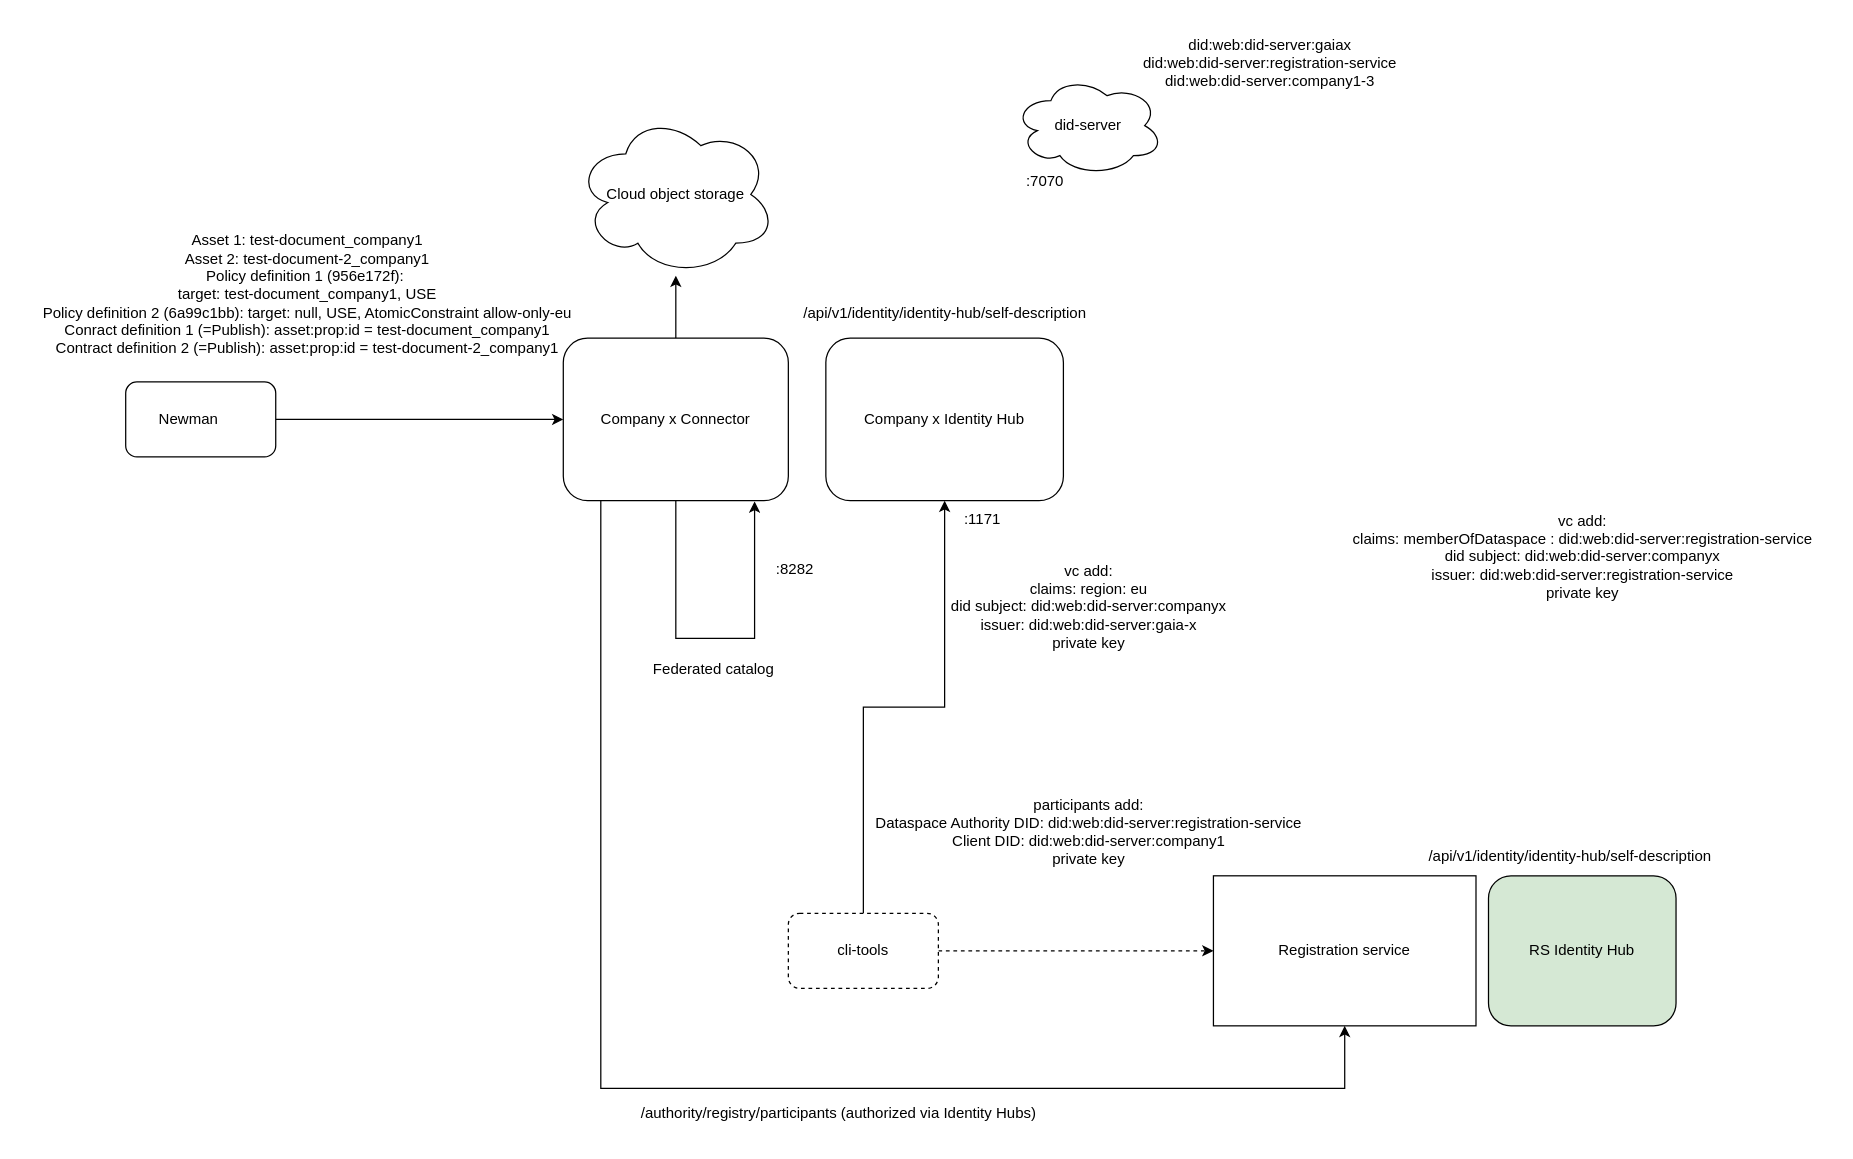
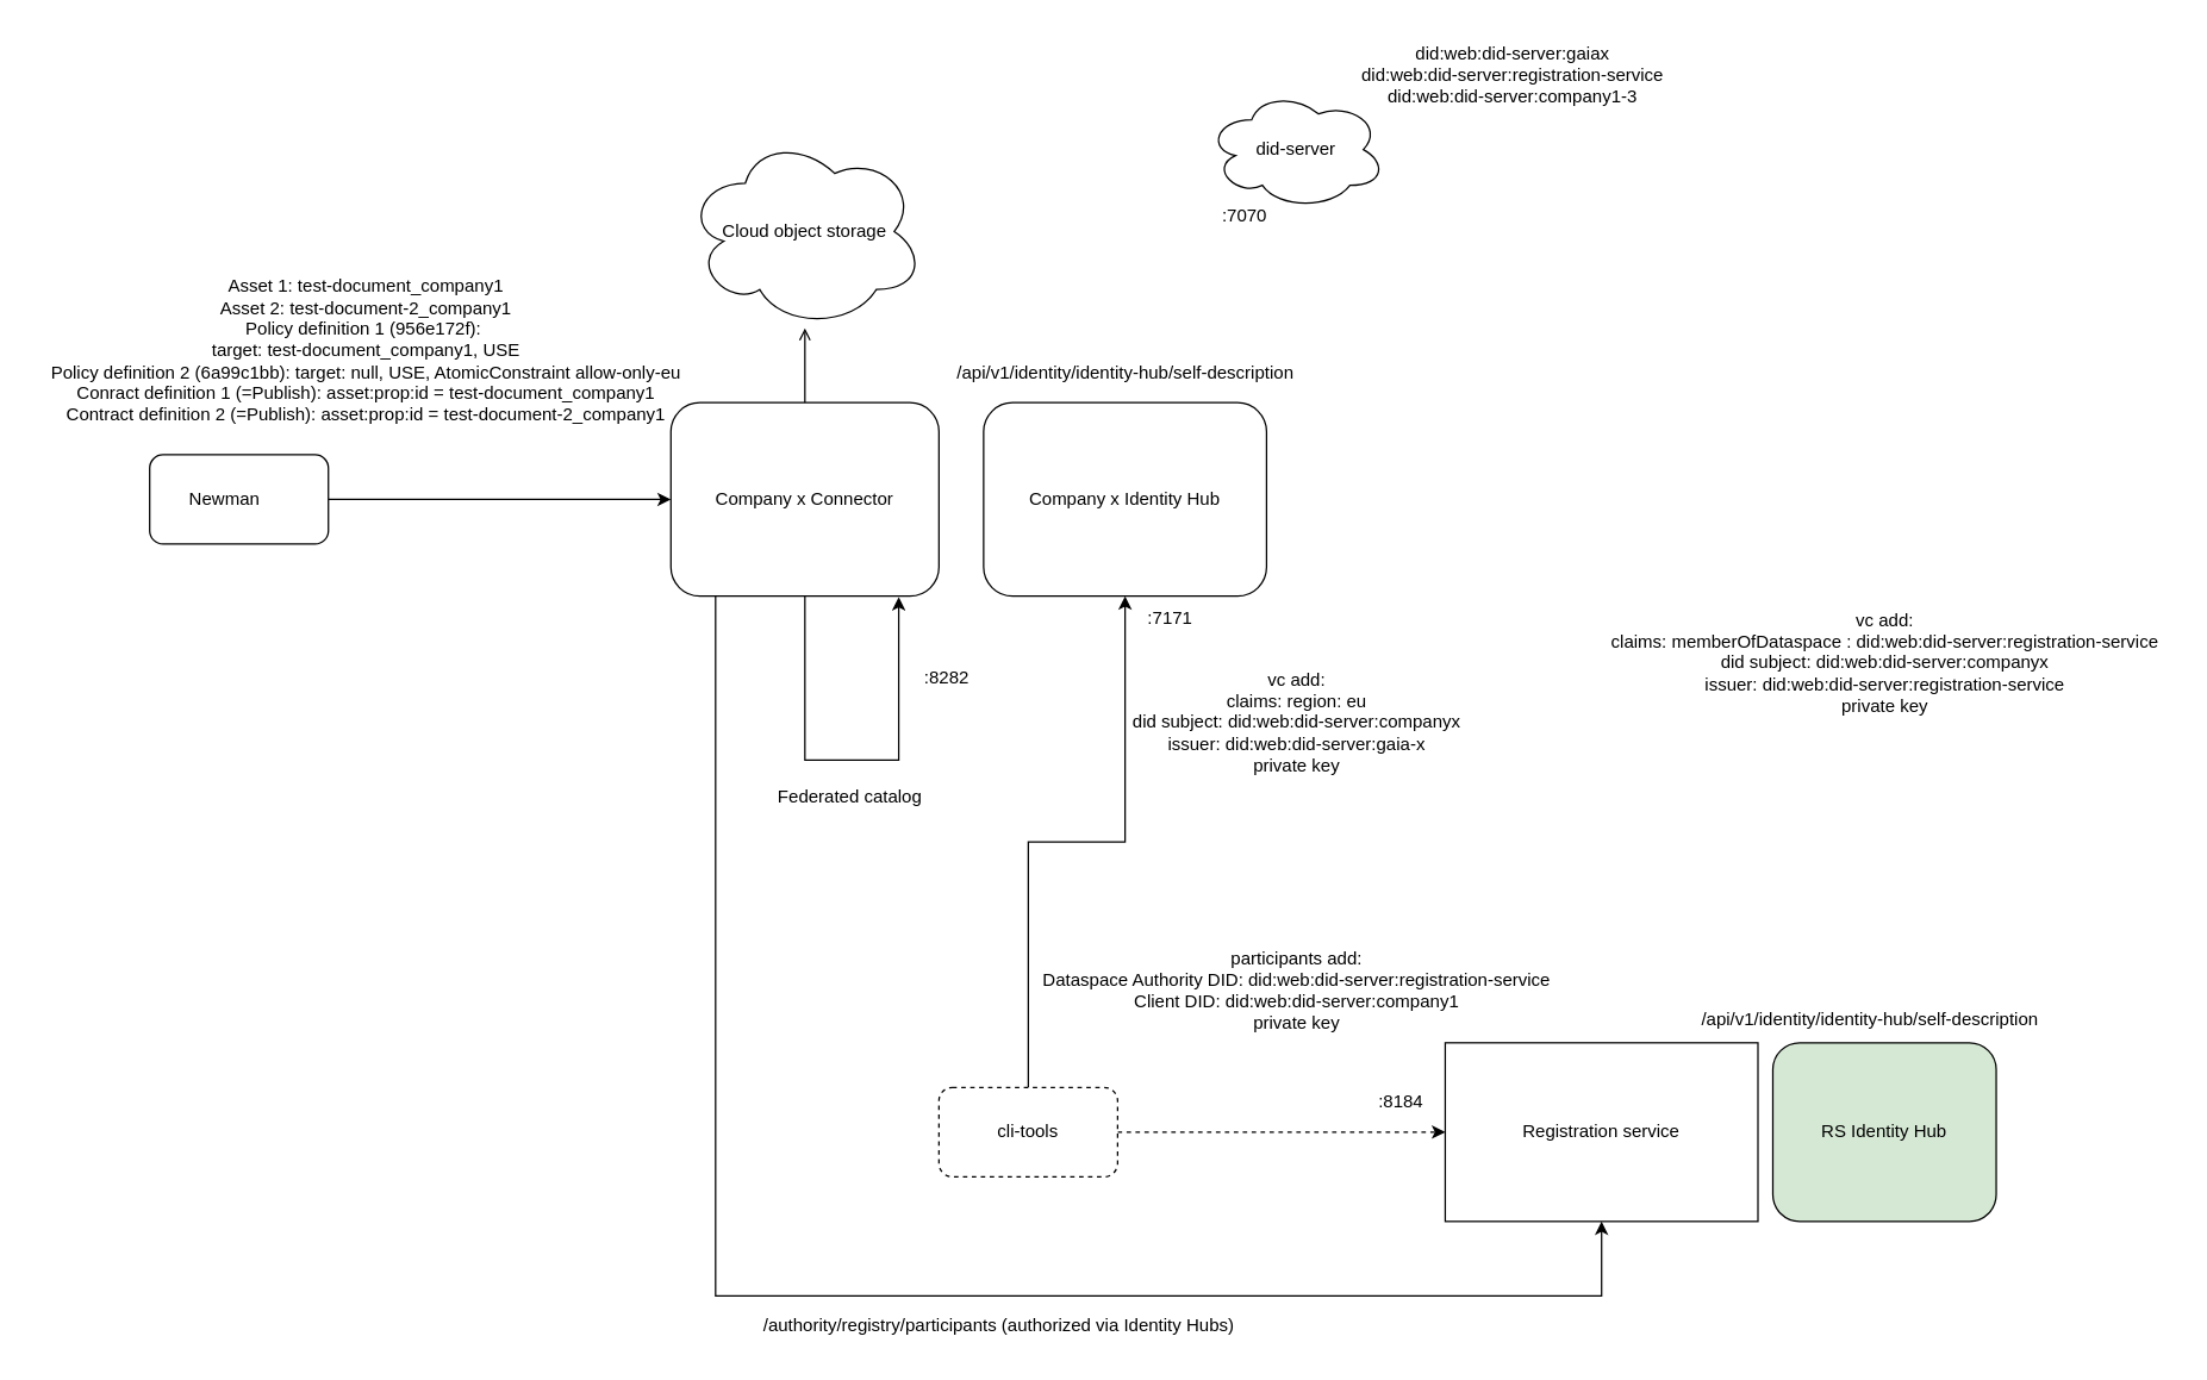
- <mxCell id="2" value="" style="edgeStyle=orthogonalEdgeStyle;rounded=0;orthogonalLoop=1;jettySize=auto;html=1;" parent="1" source="5" target="8" edge="1"><mxGeometry relative="1" as="geometry" /></mxCell>
+ <mxCell id="2" value="" style="edgeStyle=orthogonalEdgeStyle;rounded=0;orthogonalLoop=1;jettySize=auto;html=1;endArrow=open;" parent="1" source="5" target="8" edge="1"><mxGeometry relative="1" as="geometry" /></mxCell>
- <mxCell id="11" value=":1171" style="text;html=1;align=center;verticalAlign=middle;resizable=0;points=[];autosize=1;strokeColor=none;fillColor=none;" parent="1" vertex="1"><mxGeometry x="760" y="400" width="50" height="30" as="geometry" /></mxCell>
+ <mxCell id="11" value=":7171" style="text;html=1;align=center;verticalAlign=middle;resizable=0;points=[];autosize=1;strokeColor=none;fillColor=none;" parent="1" vertex="1"><mxGeometry x="760" y="400" width="50" height="30" as="geometry" /></mxCell>
+ <mxCell id="18" value=":8184" style="text;html=1;align=center;verticalAlign=middle;resizable=0;points=[];autosize=1;strokeColor=none;fillColor=none;" parent="1" vertex="1"><mxGeometry x="915" y="725" width="50" height="30" as="geometry" /></mxCell>
